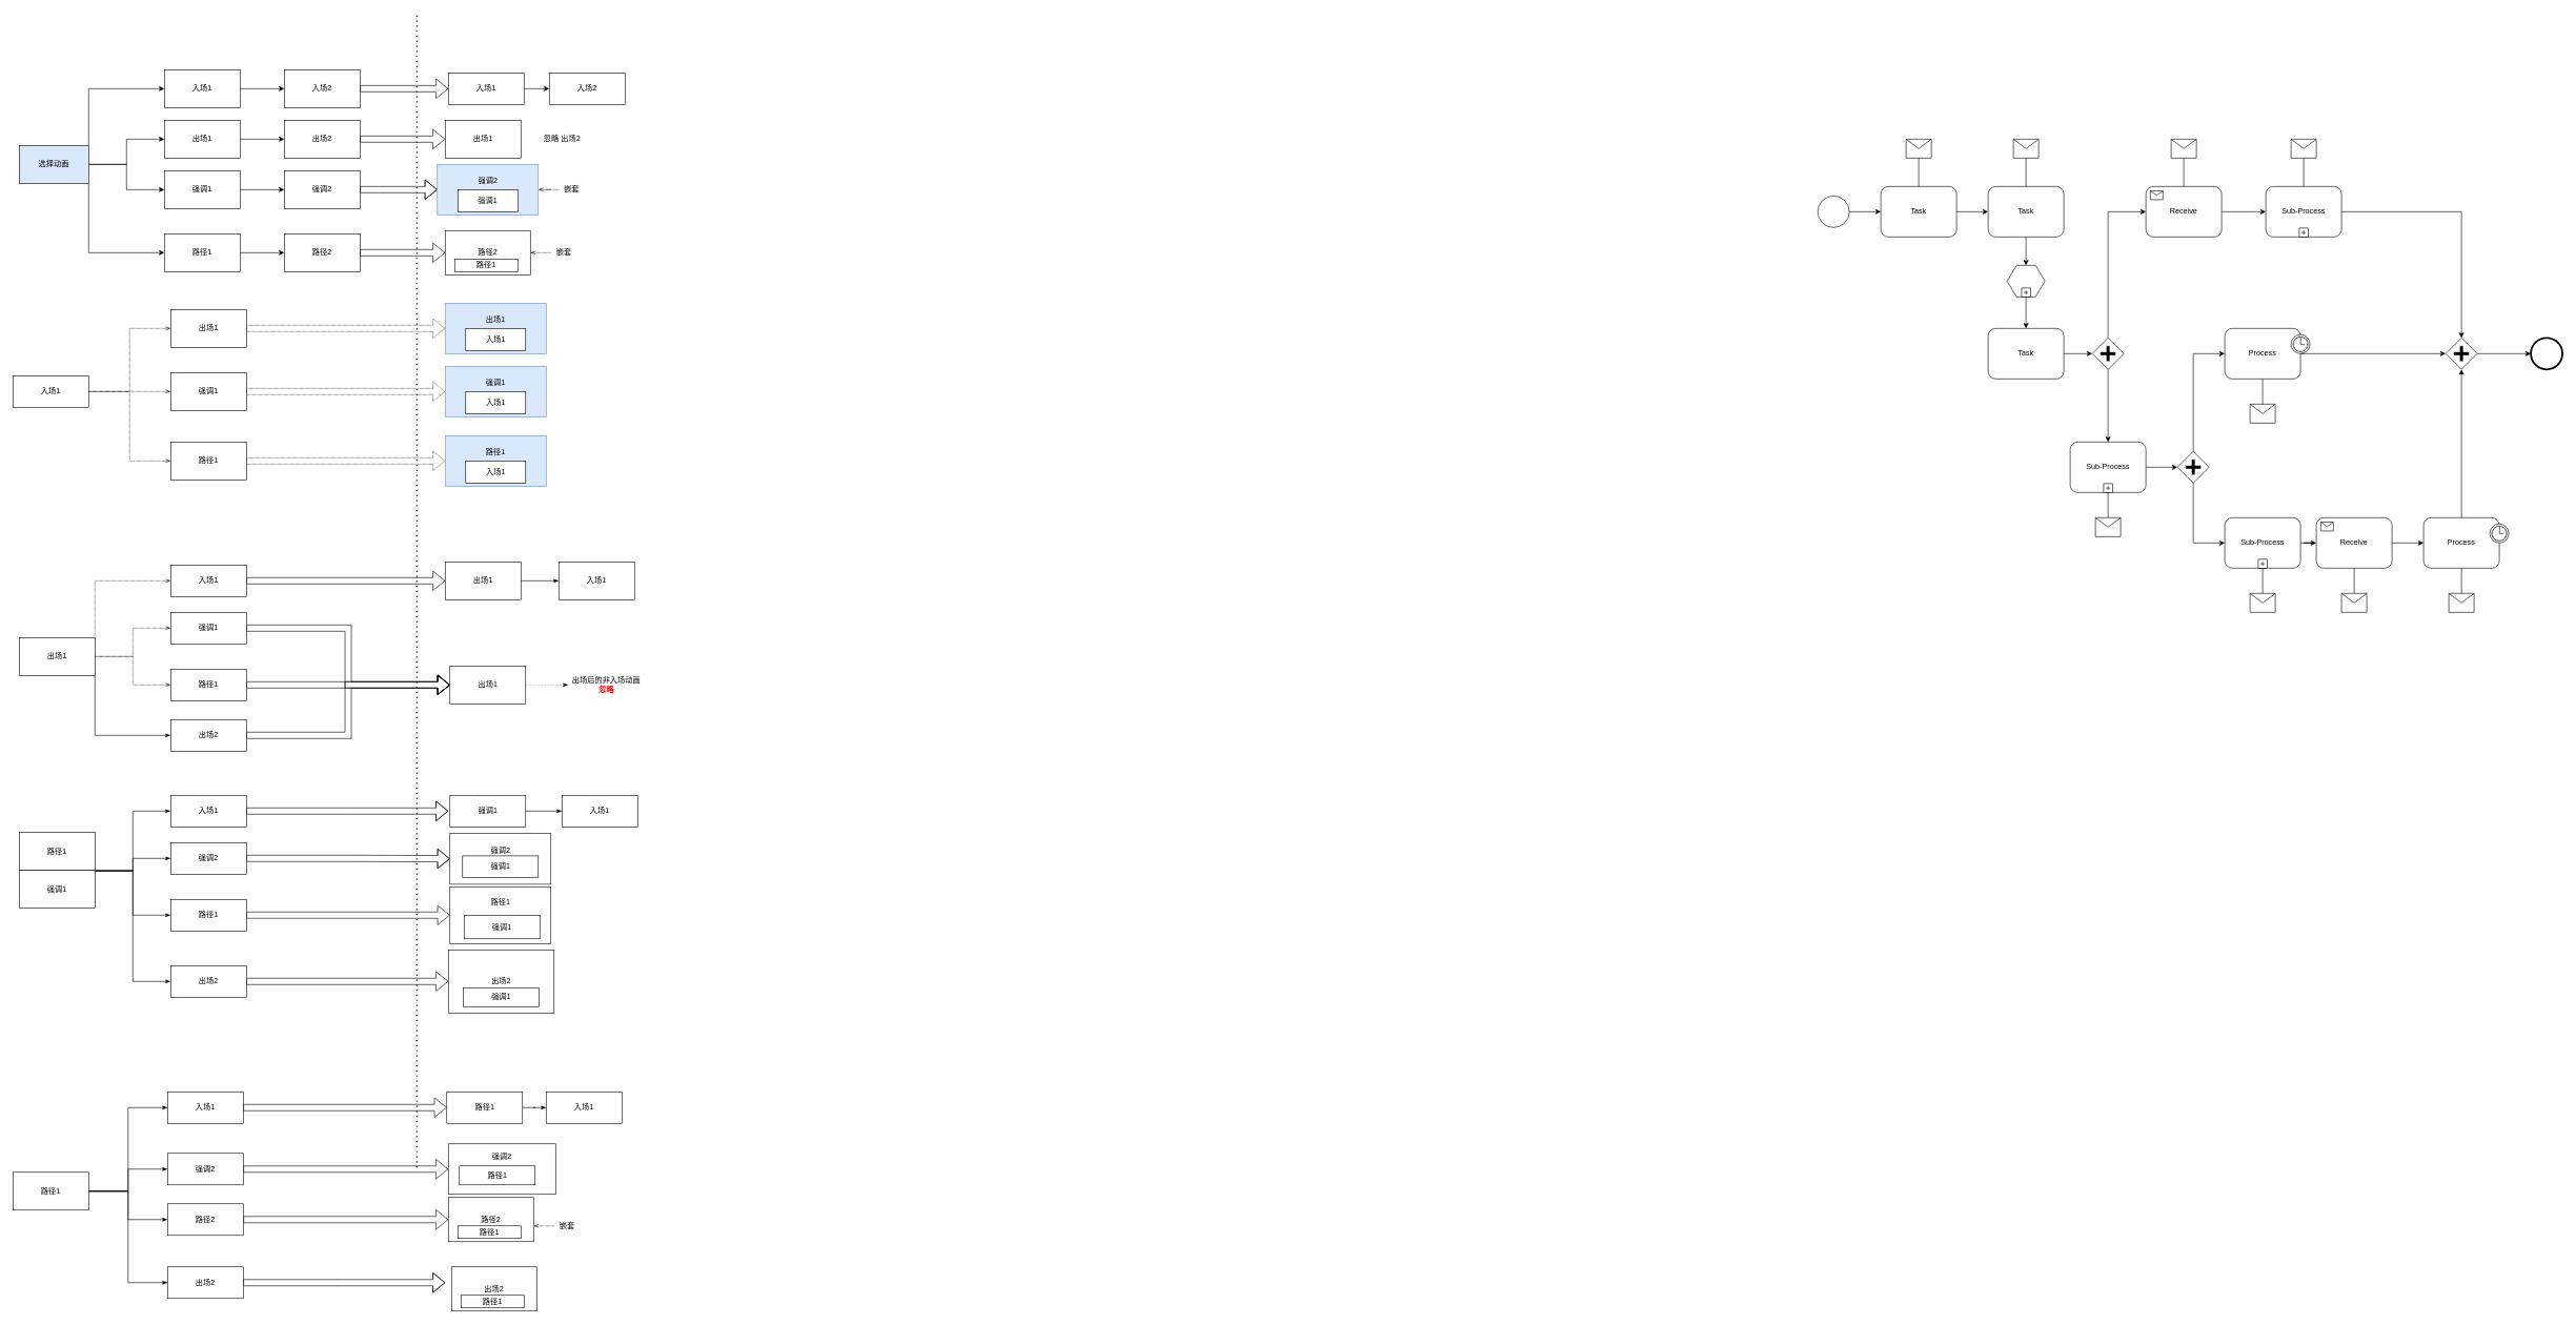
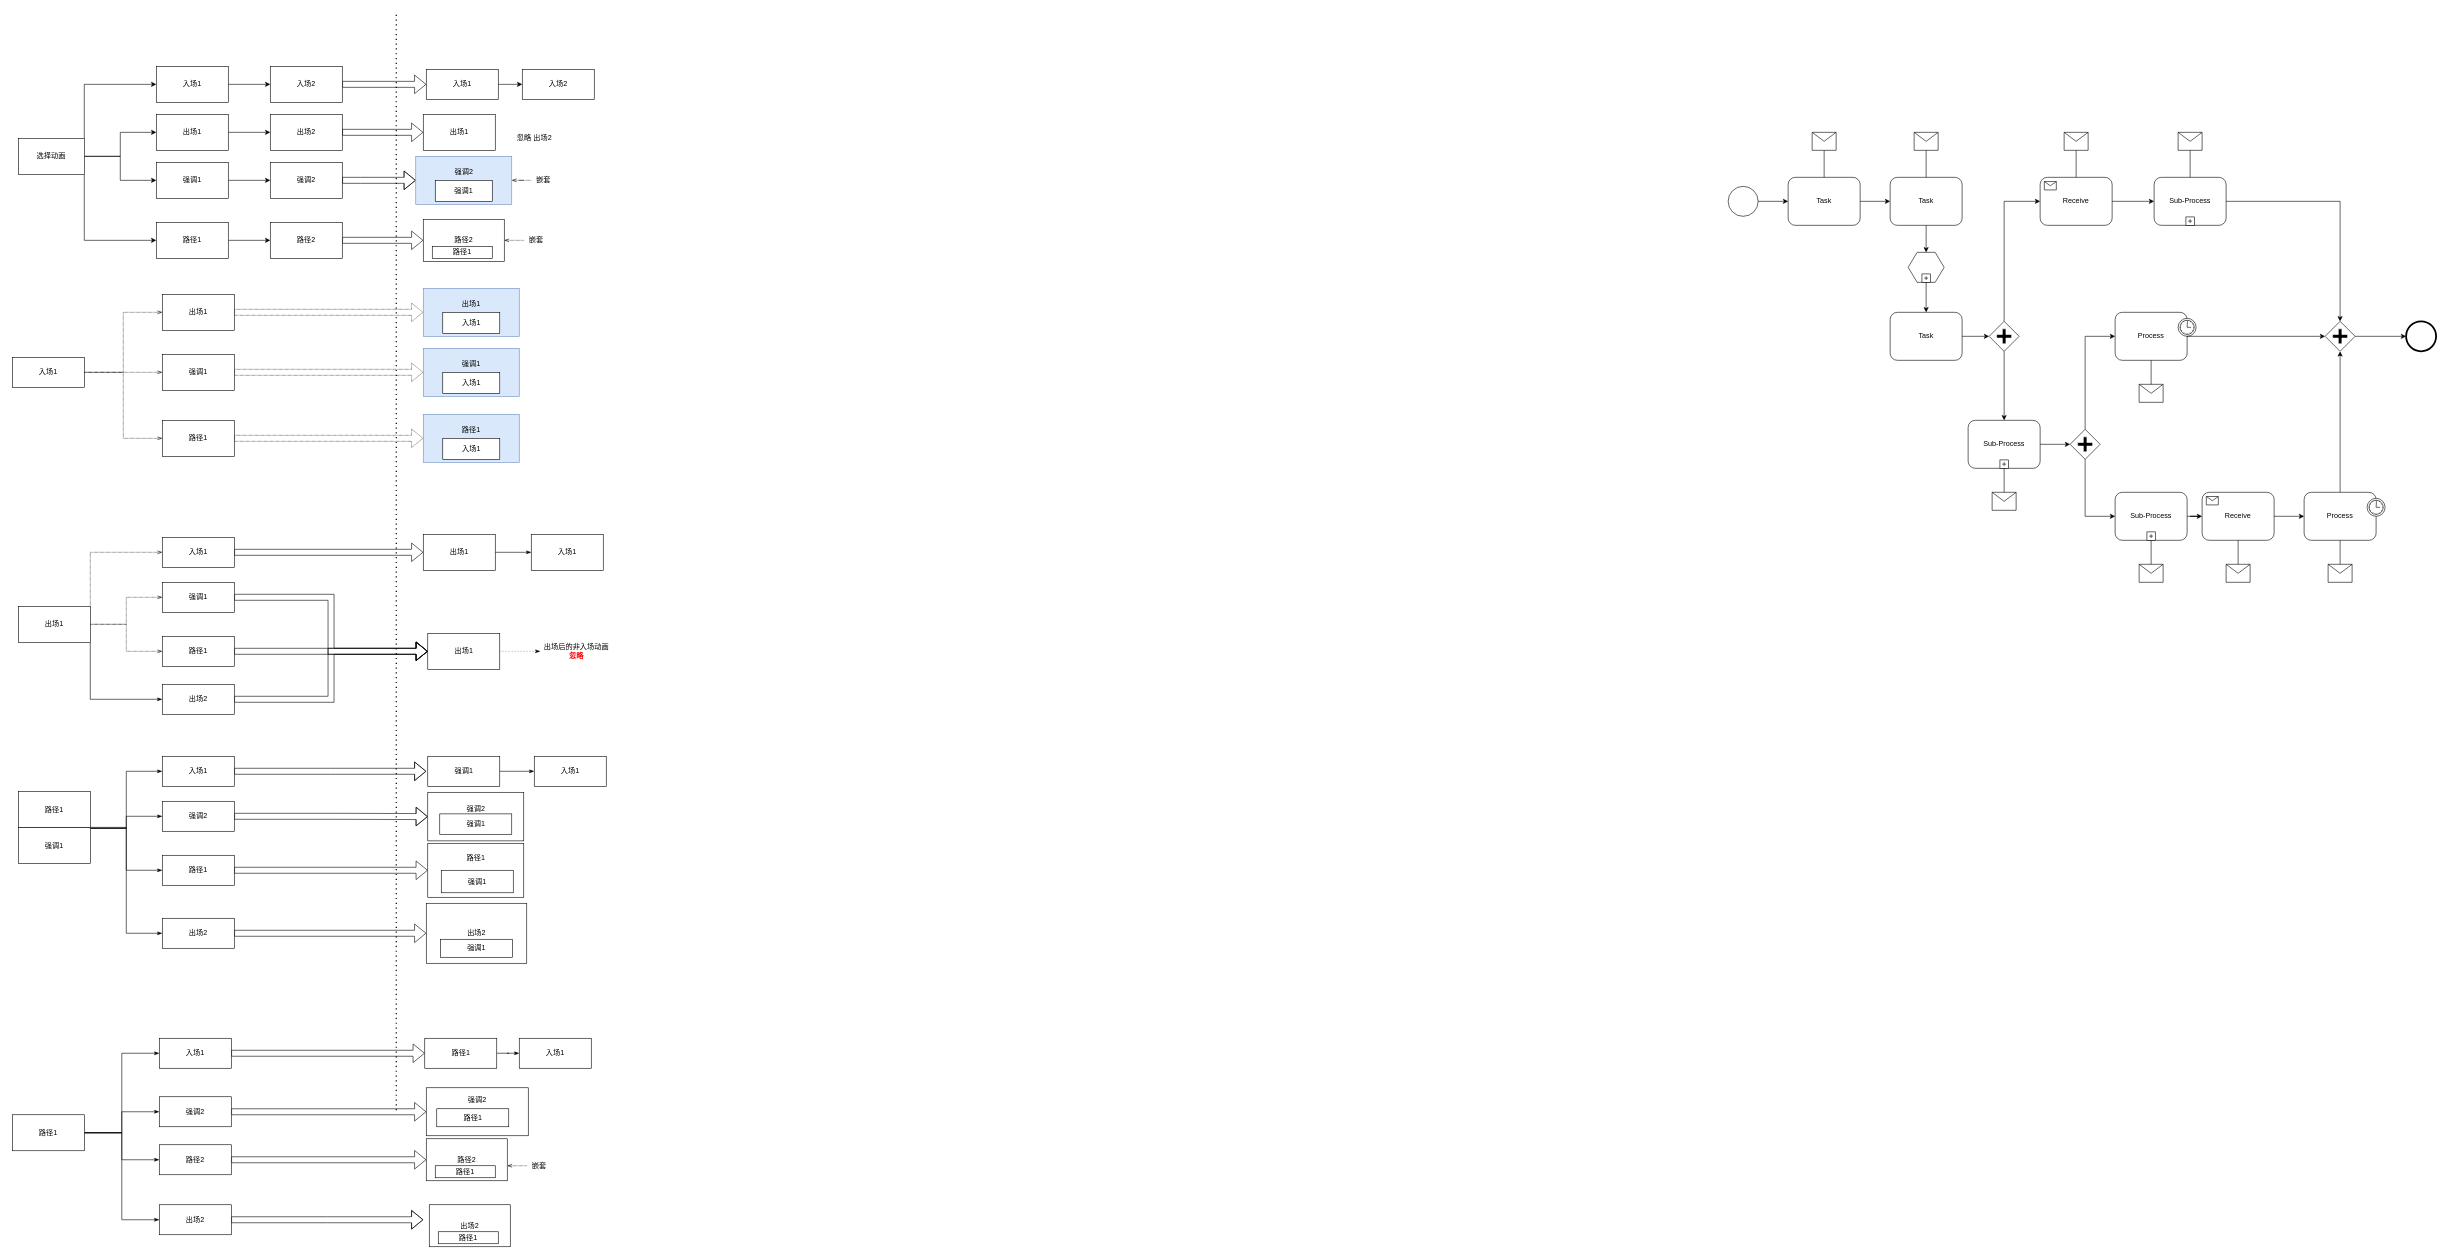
- <mxCell id="81" value="忽略 出场2" style="text;html=1;align=center;verticalAlign=middle;resizable=0;points=[];autosize=1;" vertex="1" parent="1"><mxGeometry x="855" y="210" width="70" height="20" as="geometry" /></mxCell>
+ <mxCell id="81" value="忽略 出场2" style="text;html=1;align=center;verticalAlign=middle;resizable=0;points=[];autosize=1;" vertex="1" parent="1"><mxGeometry x="855" y="220" width="70" height="20" as="geometry" /></mxCell>
- <mxCell id="65" value="选择动画" style="rounded=0;whiteSpace=wrap;html=1;fillColor=#dae8fc;" vertex="1" parent="1"><mxGeometry x="30" y="230" width="110" height="60" as="geometry" /></mxCell>
+ <mxCell id="65" value="选择动画" style="rounded=0;whiteSpace=wrap;html=1;" vertex="1" parent="1"><mxGeometry x="30" y="230" width="110" height="60" as="geometry" /></mxCell>
